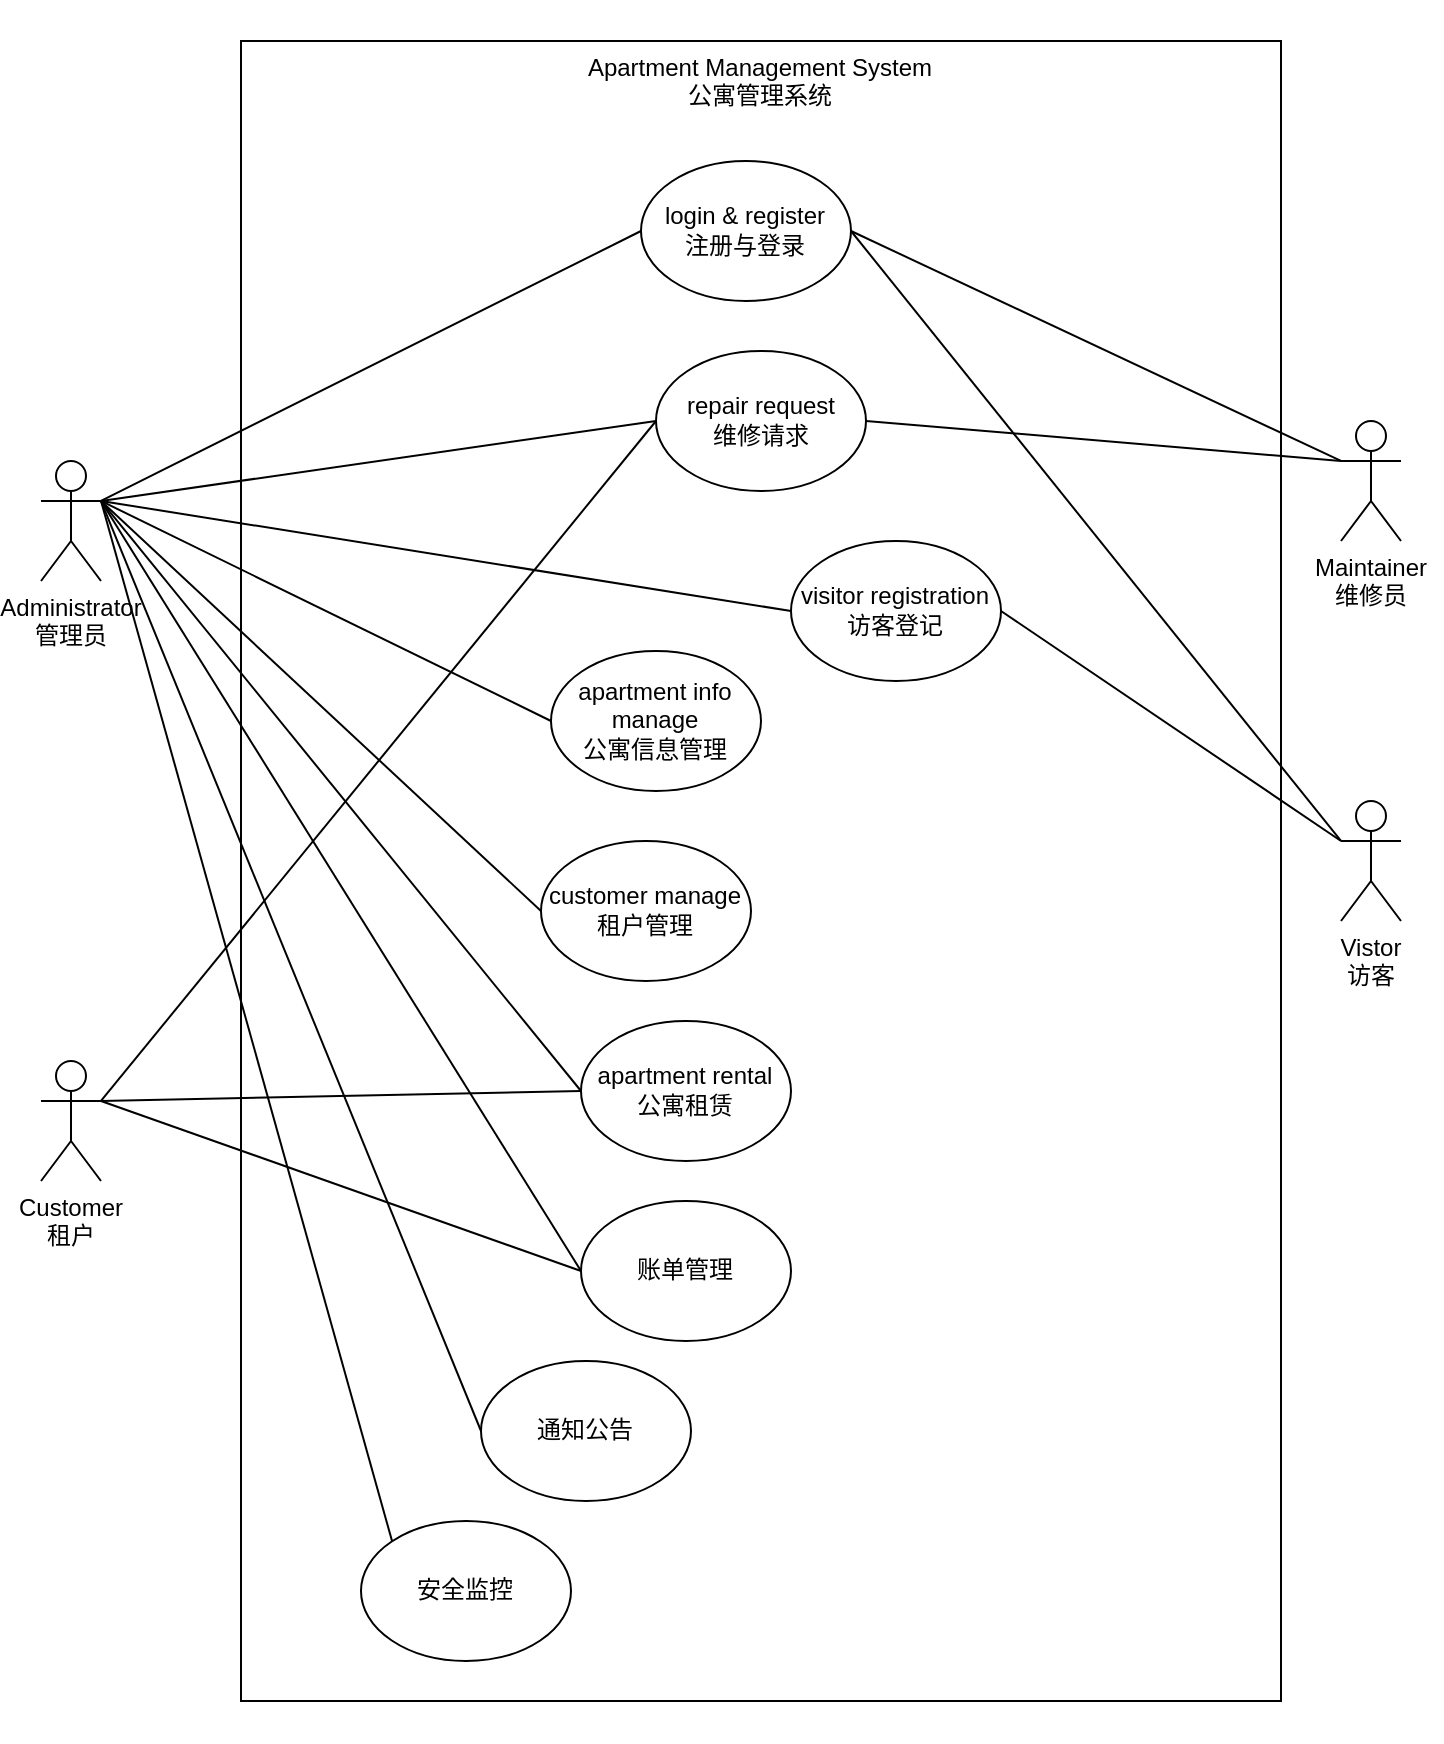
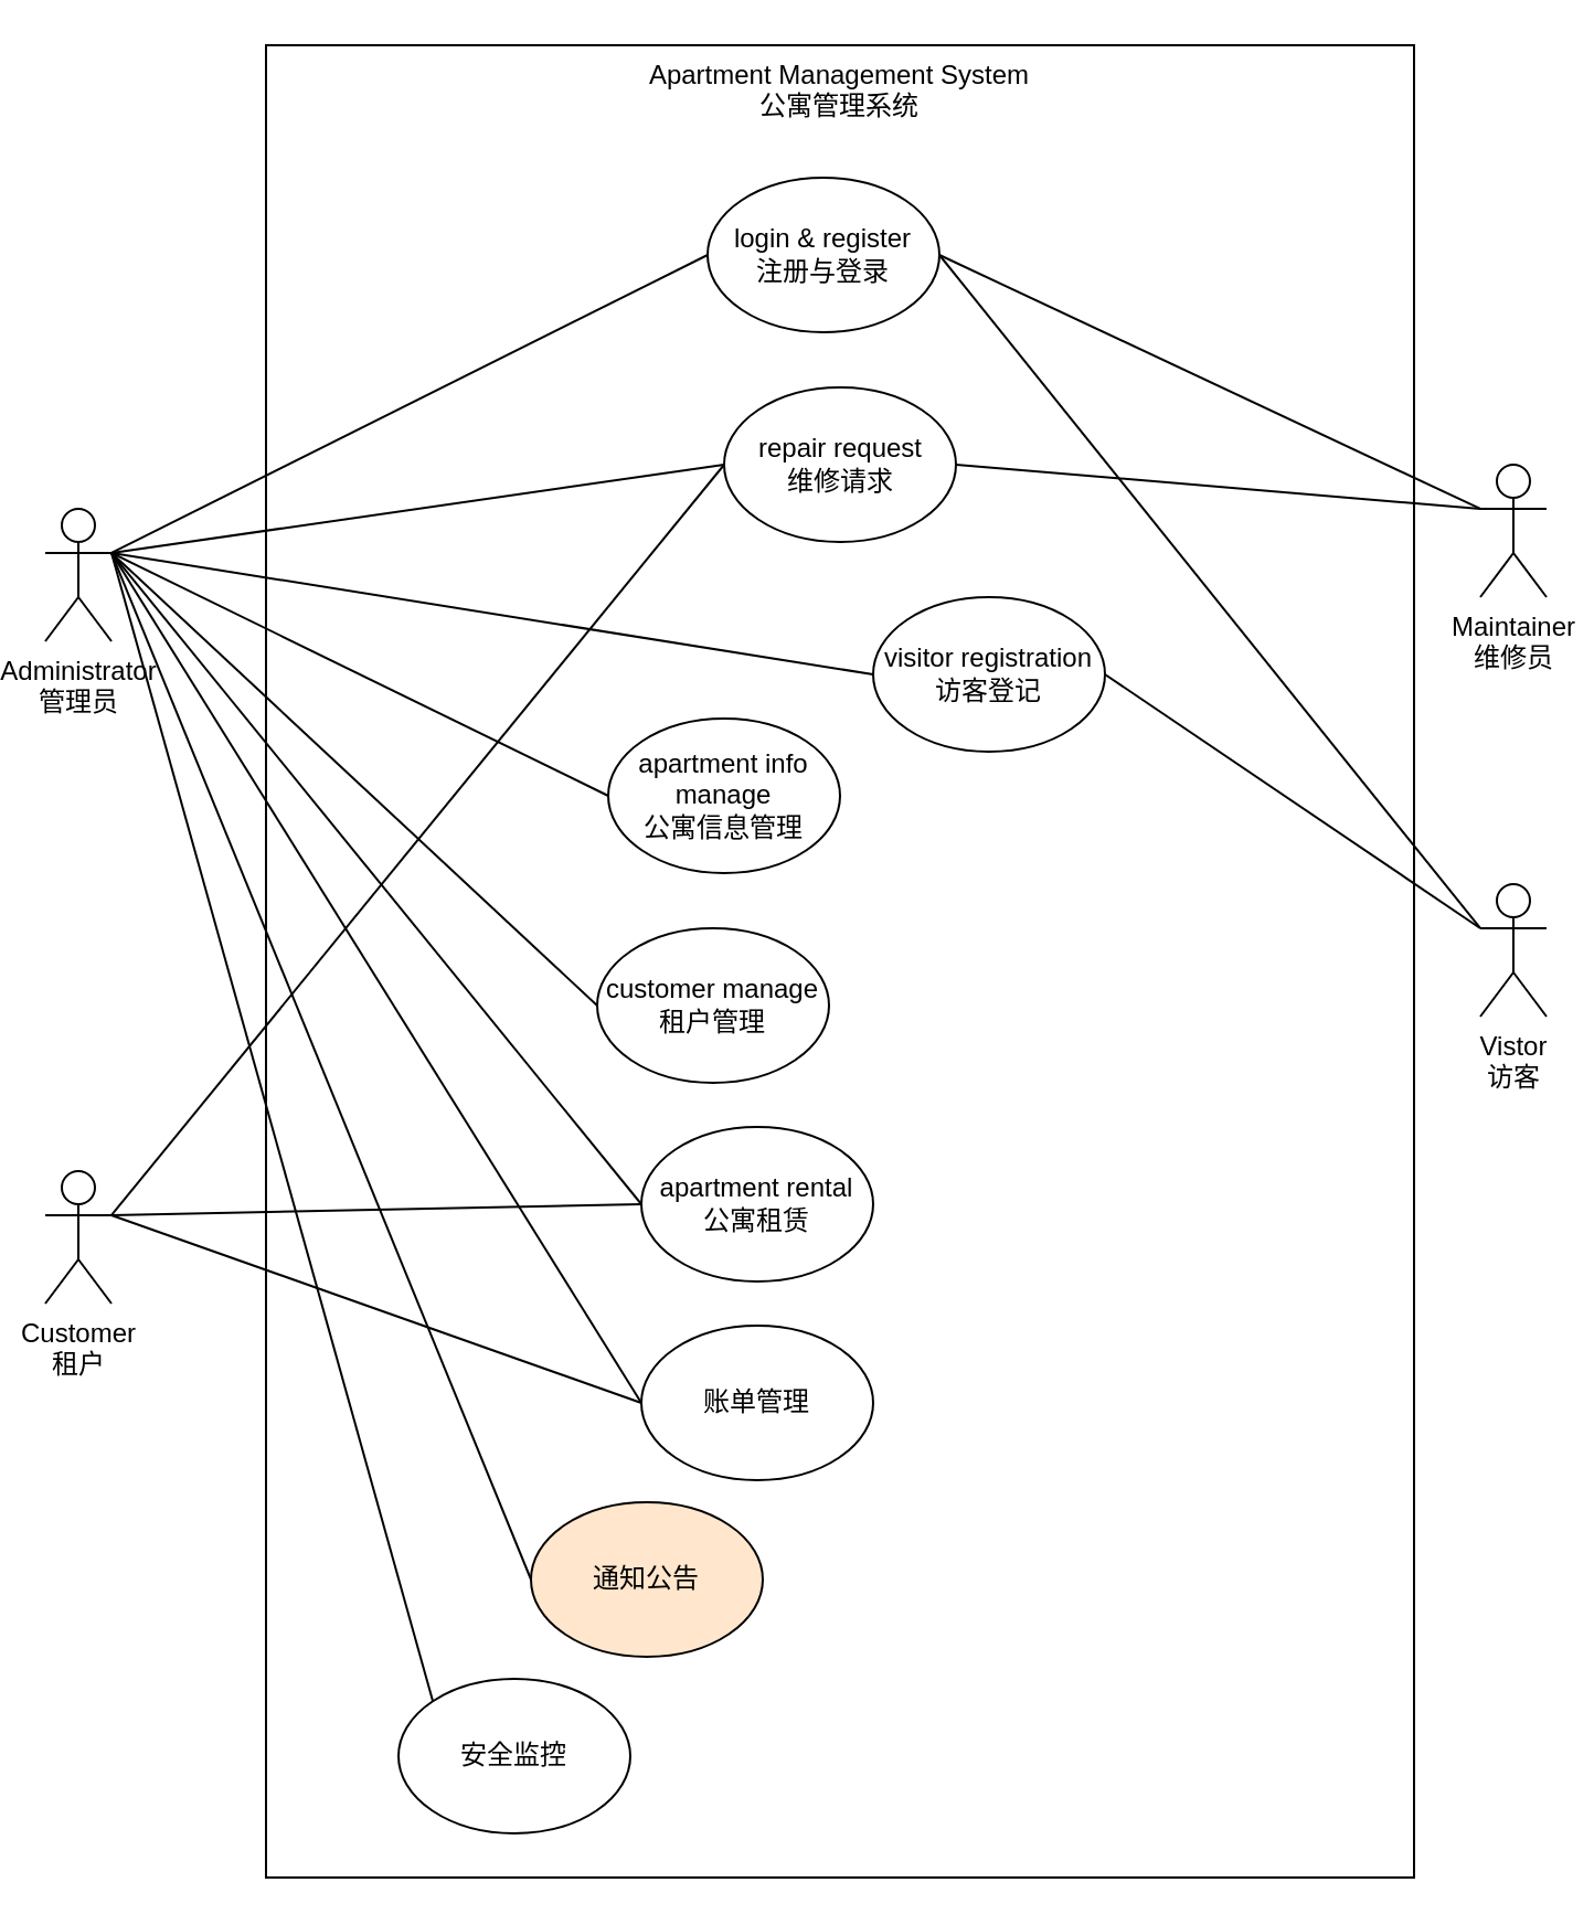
- <mxCell id="26" value="通知公告" style="ellipse;whiteSpace=wrap;html=1;" vertex="1" parent="1"><mxGeometry x="240" y="680" width="105" height="70" as="geometry" /></mxCell>
+ <mxCell id="26" value="通知公告" style="ellipse;whiteSpace=wrap;html=1;fillColor=#ffe6cc;" vertex="1" parent="1"><mxGeometry x="240" y="680" width="105" height="70" as="geometry" /></mxCell>
